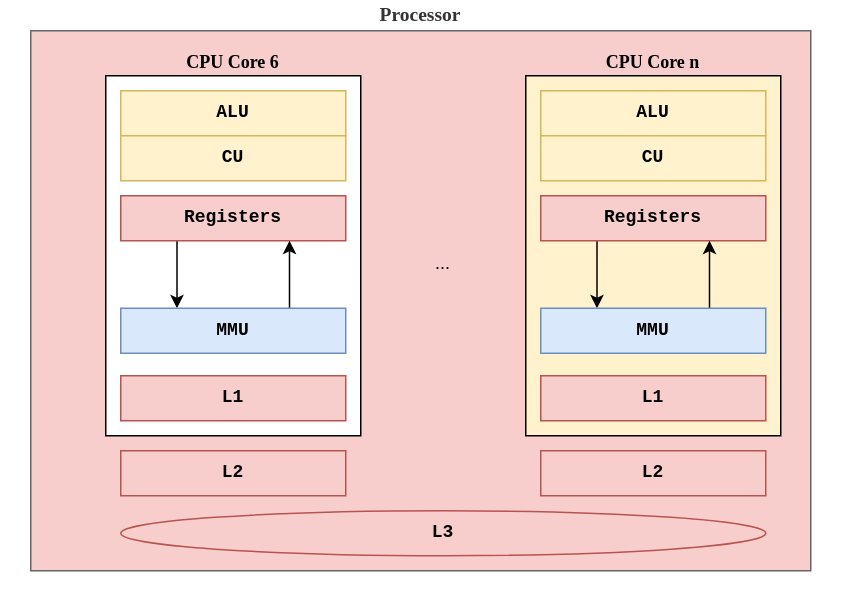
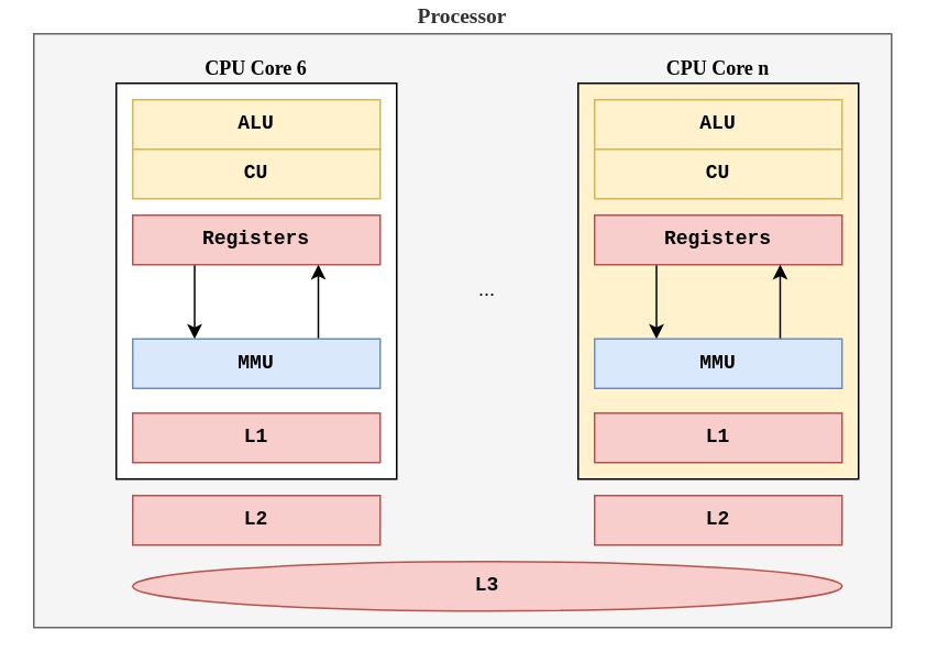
- <mxCell id="2" value="&lt;font face=&quot;Architects Daughter&quot; style=&quot;font-size: 13px;&quot;&gt;&lt;b style=&quot;font-size: 13px;&quot;&gt;Processor&lt;/b&gt;&lt;/font&gt;" style="rounded=0;whiteSpace=wrap;html=1;verticalAlign=bottom;labelPosition=center;verticalLabelPosition=top;align=center;fontSize=13;fillColor=#f8cecc;strokeColor=#666666;fontColor=#333333;" vertex="1" parent="1"><mxGeometry x="20" y="20" width="520" height="360" as="geometry" /></mxCell>
+ <mxCell id="2" value="&lt;font face=&quot;Architects Daughter&quot; style=&quot;font-size: 13px;&quot;&gt;&lt;b style=&quot;font-size: 13px;&quot;&gt;Processor&lt;/b&gt;&lt;/font&gt;" style="rounded=0;whiteSpace=wrap;html=1;verticalAlign=bottom;labelPosition=center;verticalLabelPosition=top;align=center;fontSize=13;fillColor=#f5f5f5;strokeColor=#666666;fontColor=#333333;" vertex="1" parent="1"><mxGeometry x="20" y="20" width="520" height="360" as="geometry" /></mxCell>
